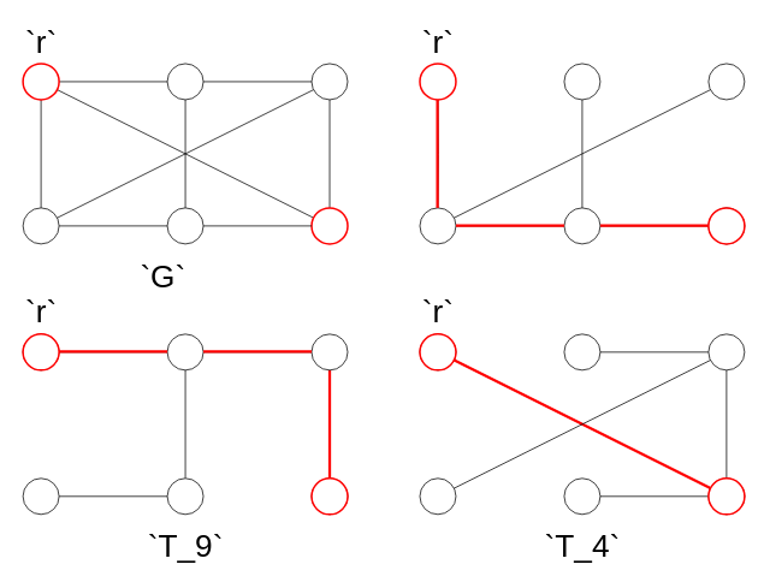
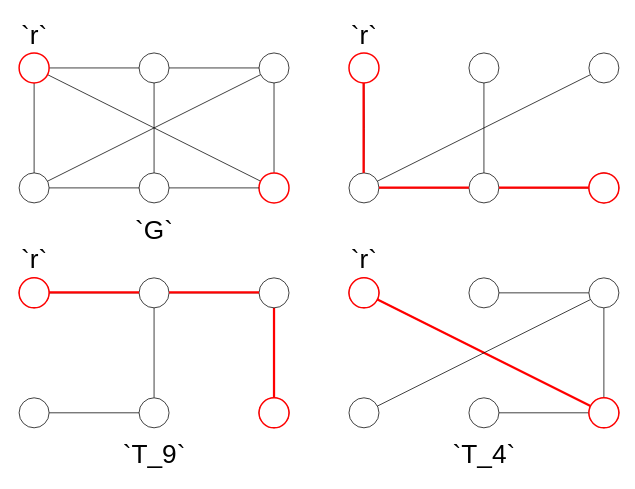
- <mxCell id="50" value="&lt;font style=&quot;font-size: 35px;&quot;&gt;`G`&lt;/font&gt;" style="text;html=1;align=center;verticalAlign=middle;resizable=0;points=[];autosize=1;fontSize=35;" parent="1" vertex="1"><mxGeometry x="145" y="280" width="70" height="50" as="geometry" /></mxCell>
+ <mxCell id="50" value="&lt;font style=&quot;font-size: 35px;&quot;&gt;`G`&lt;/font&gt;" style="text;html=1;align=center;verticalAlign=middle;resizable=0;points=[];autosize=1;fontSize=35;" parent="1" vertex="1"><mxGeometry x="170" y="280" width="70" height="50" as="geometry" /></mxCell>
